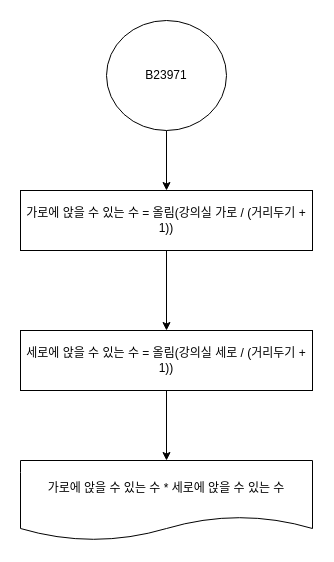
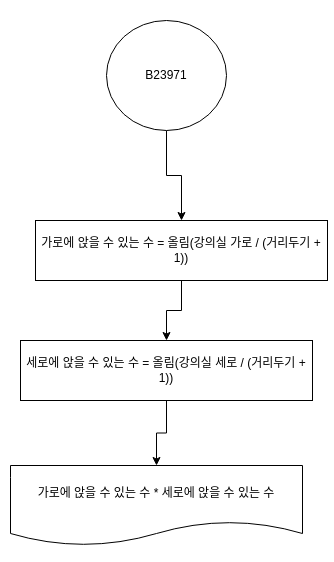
- <mxCell id="5" value="가로에 앉을 수 있는 수 = 올림(강의실 가로 / (거리두기 + 1))" style="whiteSpace=wrap;html=1;" vertex="1" parent="1"><mxGeometry x="20" y="190" width="292" height="60" as="geometry" /></mxCell>
+ <mxCell id="5" value="가로에 앉을 수 있는 수 = 올림(강의실 가로 / (거리두기 + 1))" style="whiteSpace=wrap;html=1;" vertex="1" parent="1"><mxGeometry x="35" y="220" width="292" height="60" as="geometry" /></mxCell>
- <mxCell id="7" value="세로에 앉을 수 있는 수 = 올림(강의실 세로 / (거리두기 + 1))" style="whiteSpace=wrap;html=1;" vertex="1" parent="1"><mxGeometry x="20" y="330" width="292" height="60" as="geometry" /></mxCell>
+ <mxCell id="7" value="세로에 앉을 수 있는 수 = 올림(강의실 세로 / (거리두기 + 1))" style="whiteSpace=wrap;html=1;" vertex="1" parent="1"><mxGeometry x="20" y="340" width="292" height="60" as="geometry" /></mxCell>
- <mxCell id="8" value="가로에 앉을 수 있는 수 * 세로에 앉을 수 있는 수" style="shape=document;whiteSpace=wrap;html=1;boundedLbl=1;" vertex="1" parent="1"><mxGeometry x="20" y="460" width="292" height="80" as="geometry" /></mxCell>
+ <mxCell id="8" value="가로에 앉을 수 있는 수 * 세로에 앉을 수 있는 수" style="shape=document;whiteSpace=wrap;html=1;boundedLbl=1;" vertex="1" parent="1"><mxGeometry x="10" y="465" width="292" height="80" as="geometry" /></mxCell>
